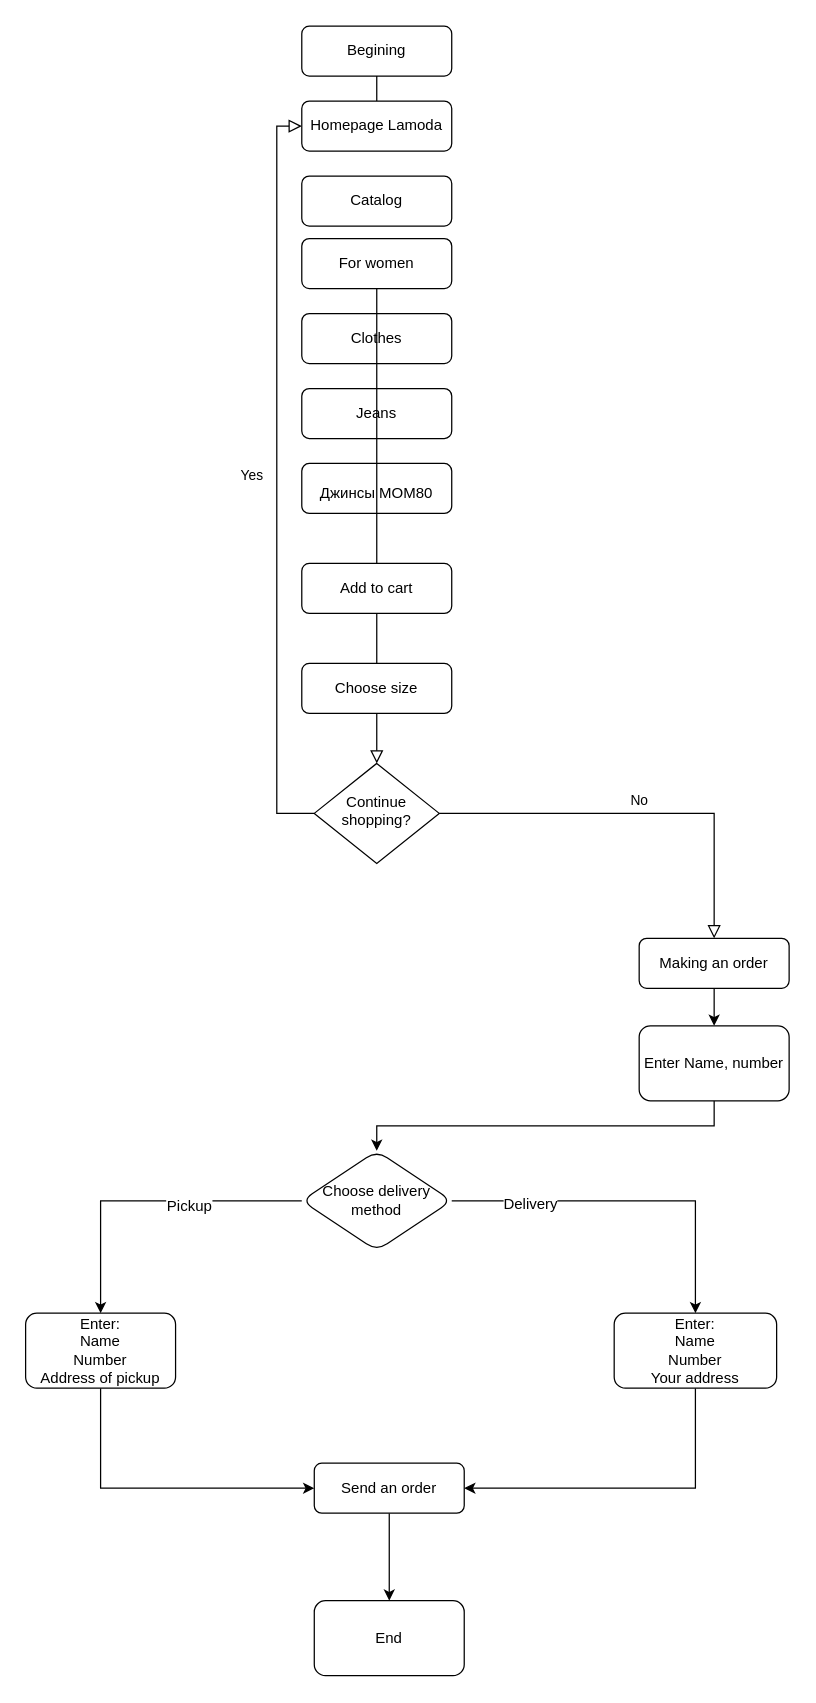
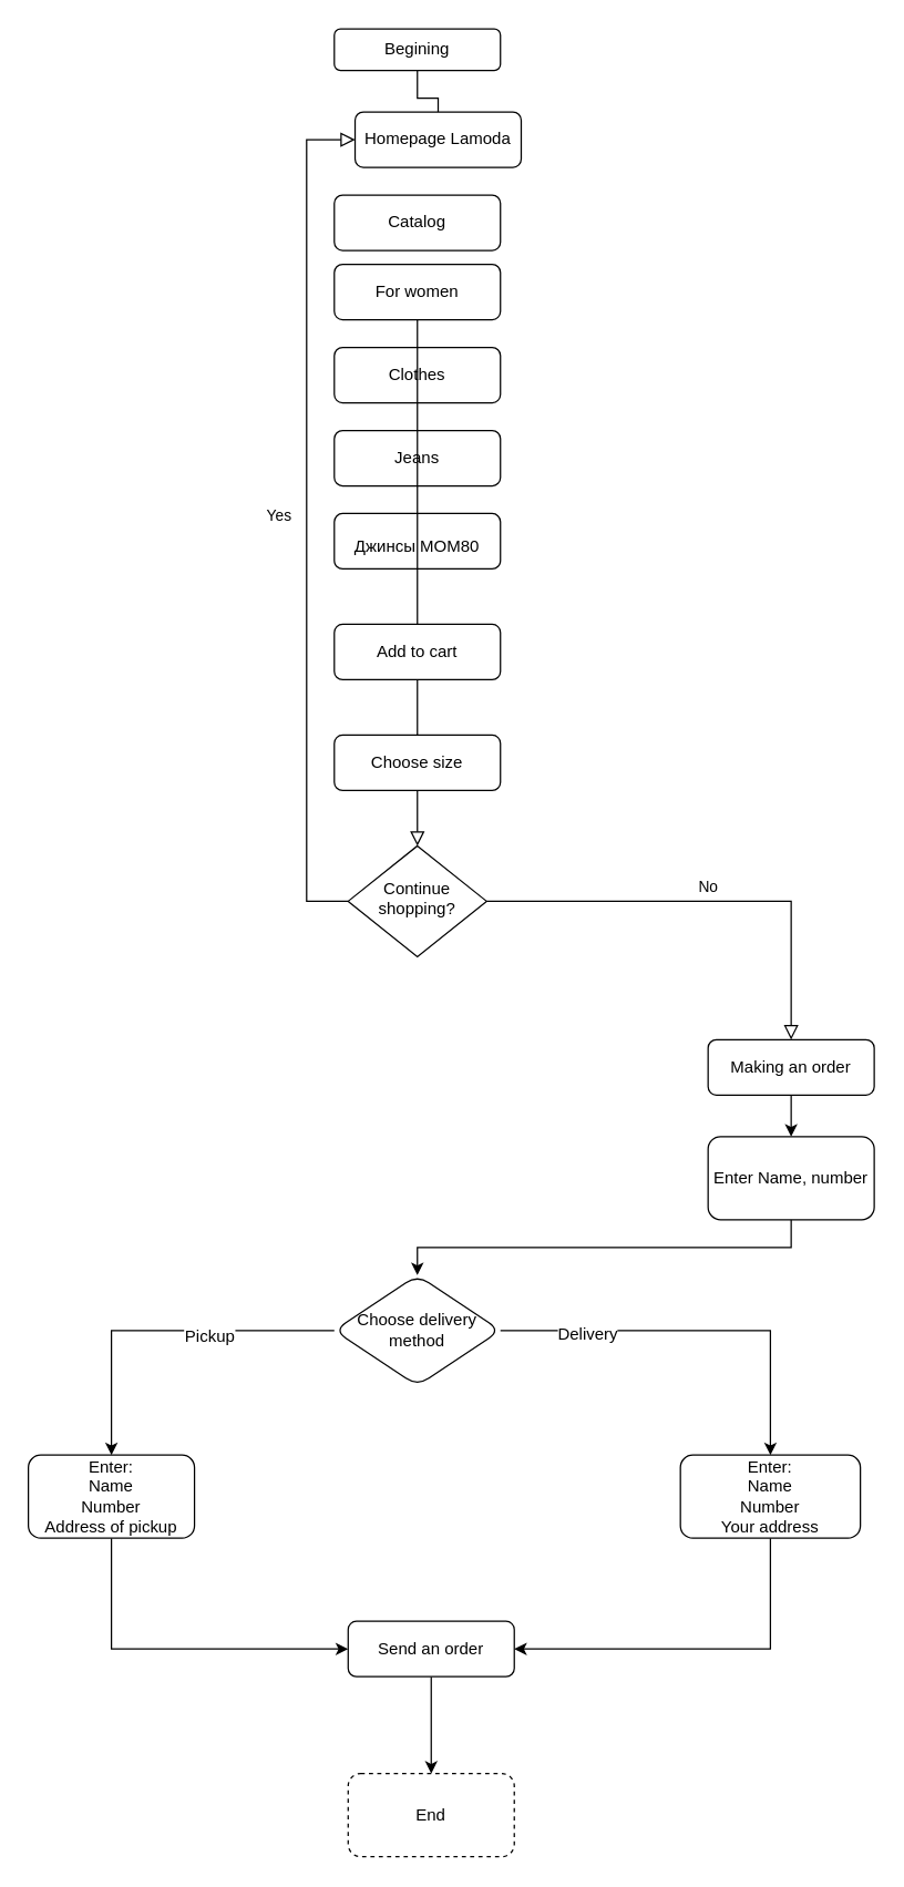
- <mxCell id="3" value="Begining" style="rounded=1;whiteSpace=wrap;html=1;fontSize=12;glass=0;strokeWidth=1;shadow=0;" parent="1" vertex="1"><mxGeometry x="241" y="20" width="120" height="40" as="geometry" /></mxCell>
+ <mxCell id="3" value="Begining" style="rounded=1;whiteSpace=wrap;html=1;fontSize=12;glass=0;strokeWidth=1;shadow=0;" parent="1" vertex="1"><mxGeometry x="241" y="20" width="120" height="30" as="geometry" /></mxCell>
- <mxCell id="9" value="Homepage Lamoda" style="rounded=1;whiteSpace=wrap;html=1;" vertex="1" parent="1"><mxGeometry x="241" y="80" width="120" height="40" as="geometry" /></mxCell>
+ <mxCell id="9" value="Homepage Lamoda" style="rounded=1;whiteSpace=wrap;html=1;" vertex="1" parent="1"><mxGeometry x="256" y="80" width="120" height="40" as="geometry" /></mxCell>
- <mxCell id="32" value="&lt;div&gt;End&lt;/div&gt;" style="whiteSpace=wrap;html=1;rounded=1;" vertex="1" parent="1"><mxGeometry x="251" y="1280" width="120" height="60" as="geometry" /></mxCell>
+ <mxCell id="32" value="&lt;div&gt;End&lt;/div&gt;" style="whiteSpace=wrap;html=1;rounded=1;dashed=1;" vertex="1" parent="1"><mxGeometry x="251" y="1280" width="120" height="60" as="geometry" /></mxCell>
